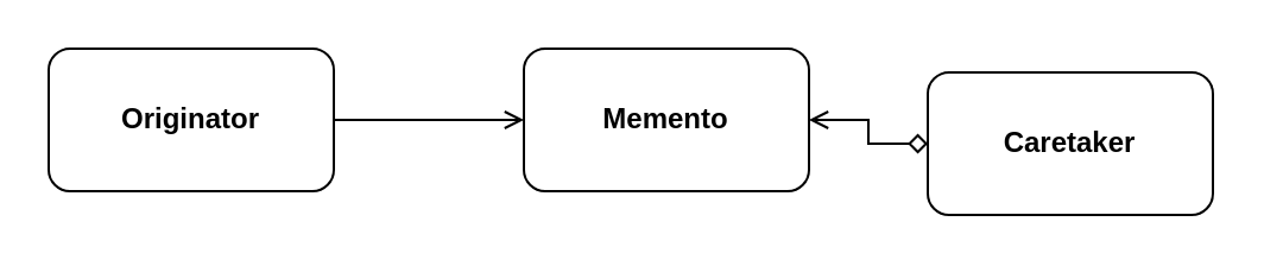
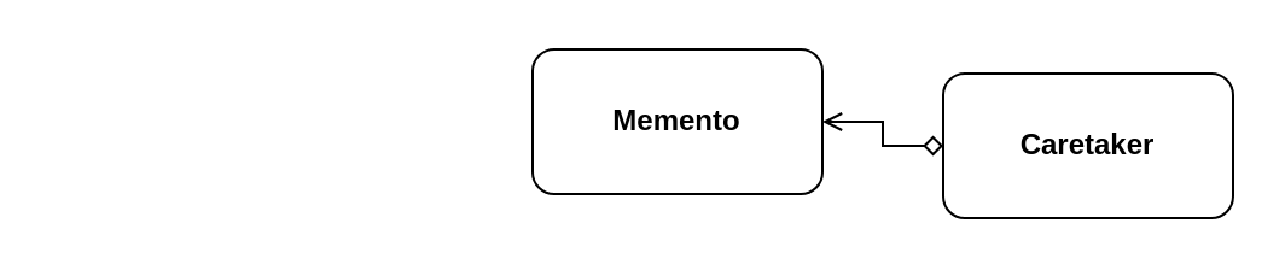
- <mxCell id="5" value="Originator" style="rounded=1;whiteSpace=wrap;html=1;fontStyle=1" vertex="1" parent="1"><mxGeometry x="20" y="20" width="120" height="60" as="geometry" /></mxCell>
- <mxCell id="4" style="edgeStyle=orthogonalEdgeStyle;rounded=0;orthogonalLoop=1;jettySize=auto;html=1;exitX=1;exitY=0.5;exitDx=0;exitDy=0;entryX=0;entryY=0.5;entryDx=0;entryDy=0;endArrow=open;endFill=0;" edge="1" parent="1" source="5" target="3"><mxGeometry relative="1" as="geometry" /></mxCell>
